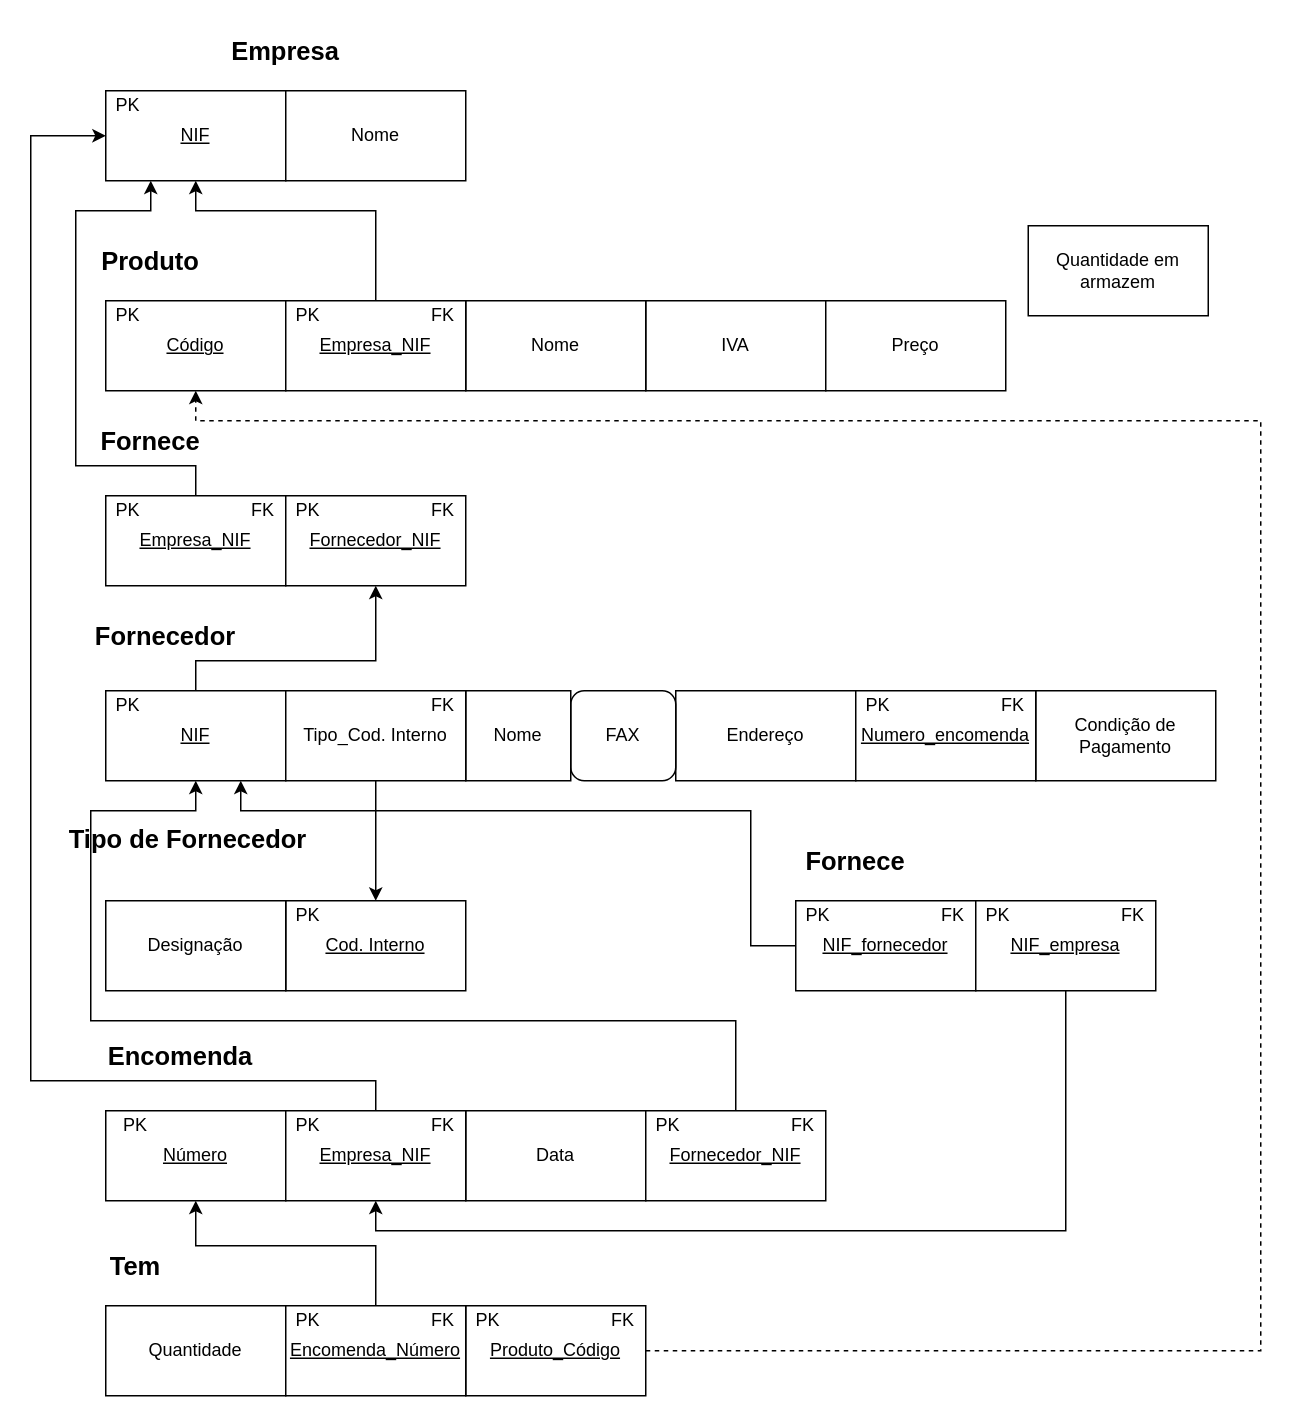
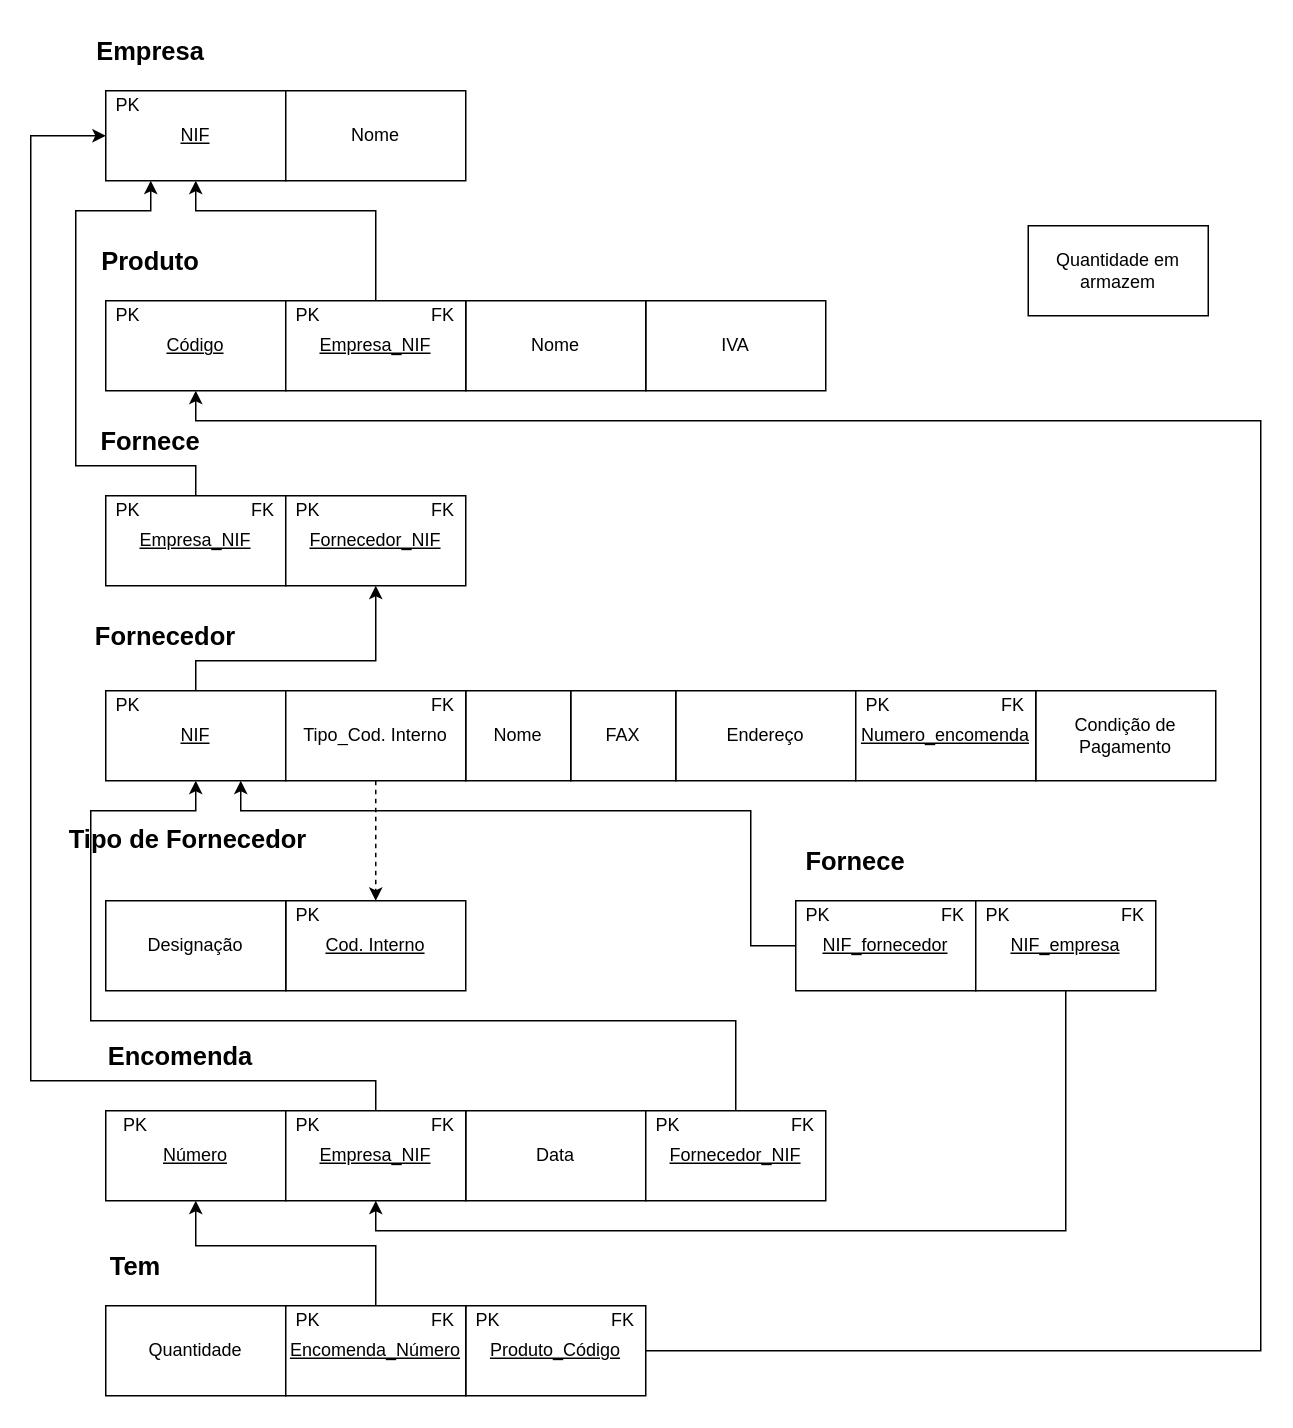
- <mxCell id="8" value="Empresa" style="text;html=1;strokeColor=none;fillColor=none;align=center;verticalAlign=middle;whiteSpace=wrap;rounded=0;fontStyle=1;fontSize=17;" vertex="1" parent="1"><mxGeometry x="160" y="20" width="60" height="30" as="geometry" /></mxCell>
+ <mxCell id="8" value="Empresa" style="text;html=1;strokeColor=none;fillColor=none;align=center;verticalAlign=middle;whiteSpace=wrap;rounded=0;fontStyle=1;fontSize=17;" vertex="1" parent="1"><mxGeometry x="70" y="20" width="60" height="30" as="geometry" /></mxCell>
- <mxCell id="10" value="Preço" style="rounded=0;whiteSpace=wrap;html=1;" vertex="1" parent="1"><mxGeometry x="550" y="200" width="120" height="60" as="geometry" /></mxCell>
- <mxCell id="67" value="" style="endArrow=classic;html=1;rounded=0;fontSize=17;exitX=1;exitY=0.5;exitDx=0;exitDy=0;entryX=0.5;entryY=1;entryDx=0;entryDy=0;dashed=1;" edge="1" parent="1" source="32" target="2"><mxGeometry width="50" height="50" relative="1" as="geometry"><mxPoint x="350" y="650" as="sourcePoint" /><mxPoint x="400" y="600" as="targetPoint" /><Array as="points"><mxPoint x="840" y="900" /><mxPoint x="840" y="280" /><mxPoint x="130" y="280" /></Array></mxGeometry></mxCell>
+ <mxCell id="67" value="" style="endArrow=classic;html=1;rounded=0;fontSize=17;exitX=1;exitY=0.5;exitDx=0;exitDy=0;entryX=0.5;entryY=1;entryDx=0;entryDy=0;" edge="1" parent="1" source="32" target="2"><mxGeometry width="50" height="50" relative="1" as="geometry"><mxPoint x="350" y="650" as="sourcePoint" /><mxPoint x="400" y="600" as="targetPoint" /><Array as="points"><mxPoint x="840" y="900" /><mxPoint x="840" y="280" /><mxPoint x="130" y="280" /></Array></mxGeometry></mxCell>
- <mxCell id="17" value="FAX" style="whiteSpace=wrap;html=1;rounded=1;" vertex="1" parent="1"><mxGeometry x="380" y="460" width="70" height="60" as="geometry" /></mxCell>
+ <mxCell id="17" value="FAX" style="rounded=0;whiteSpace=wrap;html=1;" vertex="1" parent="1"><mxGeometry x="380" y="460" width="70" height="60" as="geometry" /></mxCell>
- <mxCell id="55" value="" style="endArrow=classic;html=1;rounded=0;fontSize=17;exitX=0.5;exitY=1;exitDx=0;exitDy=0;entryX=0.5;entryY=0;entryDx=0;entryDy=0;" edge="1" parent="1" source="27" target="21"><mxGeometry width="50" height="50" relative="1" as="geometry"><mxPoint x="330" y="530" as="sourcePoint" /><mxPoint x="380" y="480" as="targetPoint" /></mxGeometry></mxCell>
+ <mxCell id="55" value="" style="endArrow=classic;html=1;rounded=0;fontSize=17;exitX=0.5;exitY=1;exitDx=0;exitDy=0;entryX=0.5;entryY=0;entryDx=0;entryDy=0;dashed=1;" edge="1" parent="1" source="27" target="21"><mxGeometry width="50" height="50" relative="1" as="geometry"><mxPoint x="330" y="530" as="sourcePoint" /><mxPoint x="380" y="480" as="targetPoint" /></mxGeometry></mxCell>
